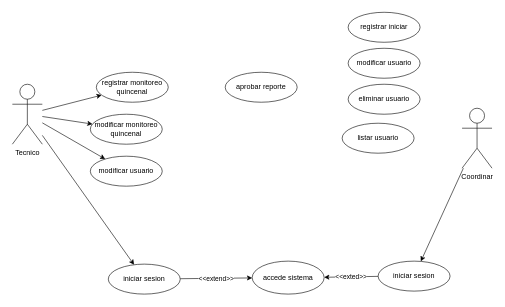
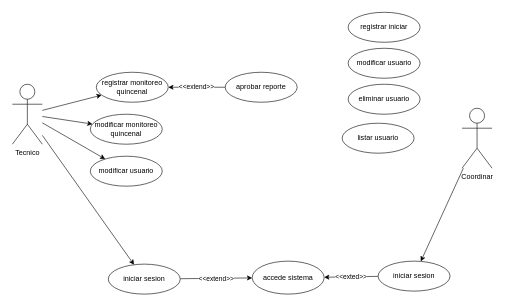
+ <mxCell id="21" value="&amp;lt;&amp;lt;extend&amp;gt;&amp;gt;" style="edgeStyle=none;rounded=0;orthogonalLoop=1;jettySize=auto;html=1;" edge="1" parent="1" source="22" target="7"><mxGeometry relative="1" as="geometry" /></mxCell>
